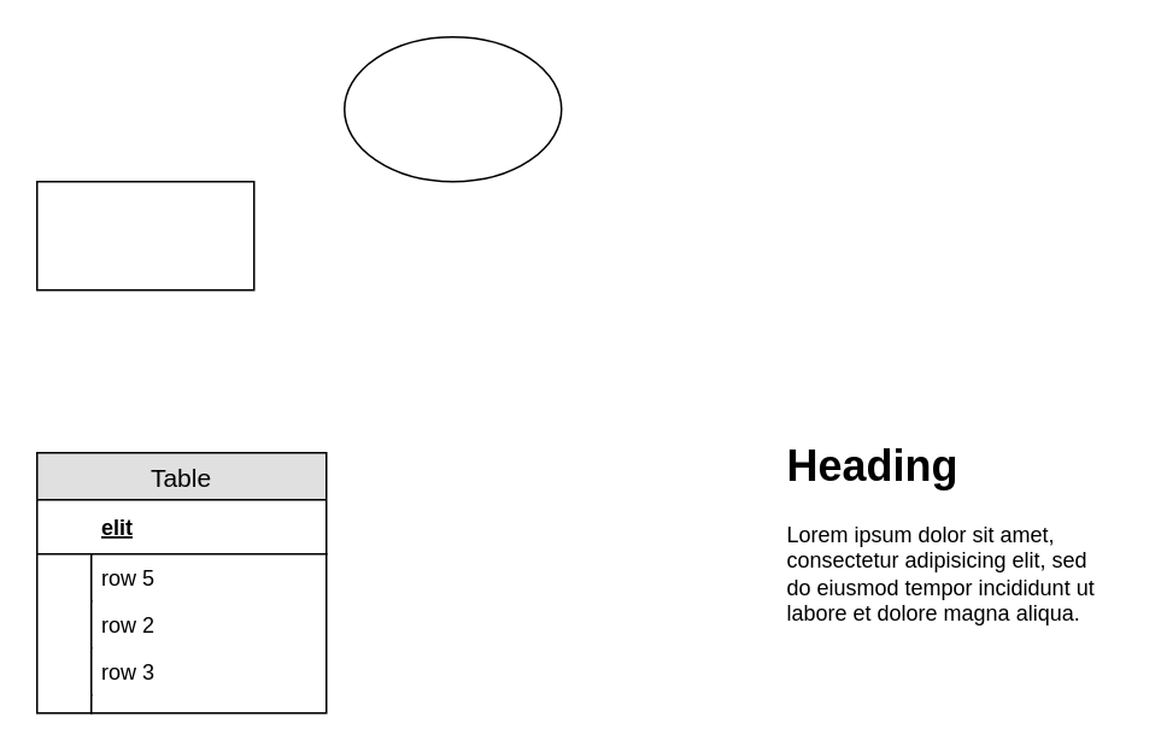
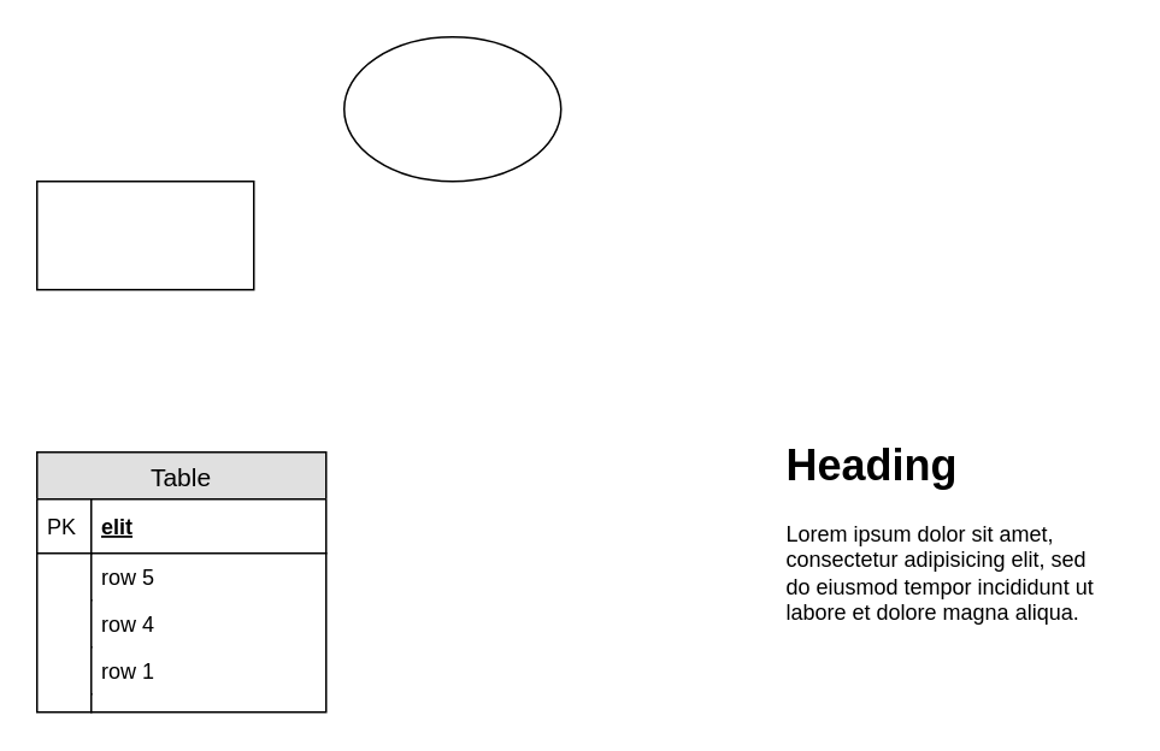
+ <mxCell id="5" value="PK" style="shape=partialRectangle;top=0;left=0;bottom=0;fillColor=none;align=left;verticalAlign=middle;spacingLeft=4;spacingRight=4;overflow=hidden;rotatable=0;points=[];portConstraint=eastwest;part=1;fontSize=12;" parent="4" vertex="1" connectable="0"><mxGeometry width="30" height="30" as="geometry" /></mxCell>
- <mxCell id="8" value="row 2" style="shape=partialRectangle;top=0;left=0;right=0;bottom=0;align=left;verticalAlign=top;fillColor=none;spacingLeft=34;spacingRight=4;overflow=hidden;rotatable=0;points=[[0,0.5],[1,0.5]];portConstraint=eastwest;dropTarget=0;fontSize=12;" parent="3" vertex="1"><mxGeometry y="82" width="160" height="26" as="geometry" /></mxCell>
+ <mxCell id="8" value="row 4" style="shape=partialRectangle;top=0;left=0;right=0;bottom=0;align=left;verticalAlign=top;fillColor=none;spacingLeft=34;spacingRight=4;overflow=hidden;rotatable=0;points=[[0,0.5],[1,0.5]];portConstraint=eastwest;dropTarget=0;fontSize=12;" parent="3" vertex="1"><mxGeometry y="82" width="160" height="26" as="geometry" /></mxCell>
- <mxCell id="10" value="row 3" style="shape=partialRectangle;top=0;left=0;right=0;bottom=0;align=left;verticalAlign=top;fillColor=none;spacingLeft=34;spacingRight=4;overflow=hidden;rotatable=0;points=[[0,0.5],[1,0.5]];portConstraint=eastwest;dropTarget=0;fontSize=12;" parent="3" vertex="1"><mxGeometry y="108" width="160" height="26" as="geometry" /></mxCell>
+ <mxCell id="10" value="row 1" style="shape=partialRectangle;top=0;left=0;right=0;bottom=0;align=left;verticalAlign=top;fillColor=none;spacingLeft=34;spacingRight=4;overflow=hidden;rotatable=0;points=[[0,0.5],[1,0.5]];portConstraint=eastwest;dropTarget=0;fontSize=12;" parent="3" vertex="1"><mxGeometry y="108" width="160" height="26" as="geometry" /></mxCell>
